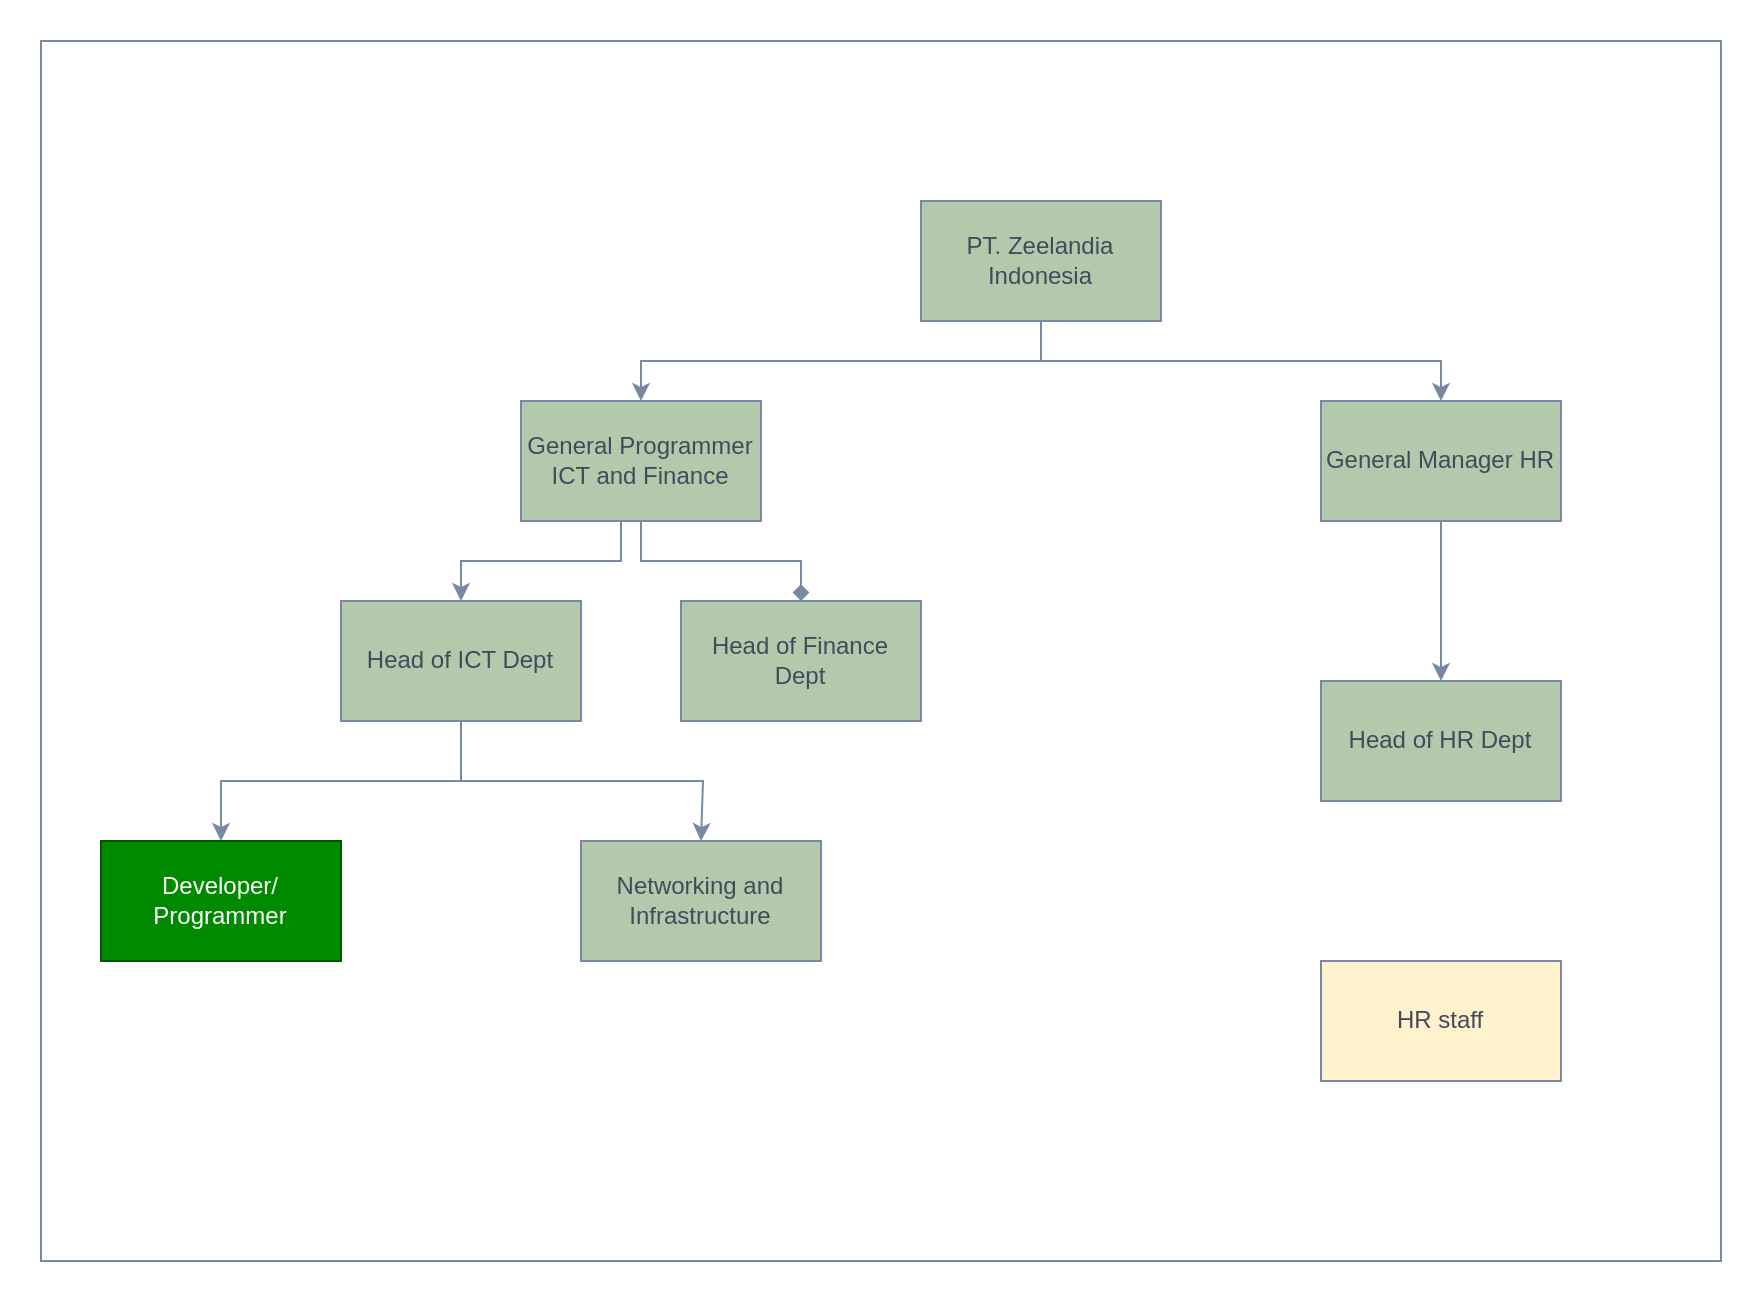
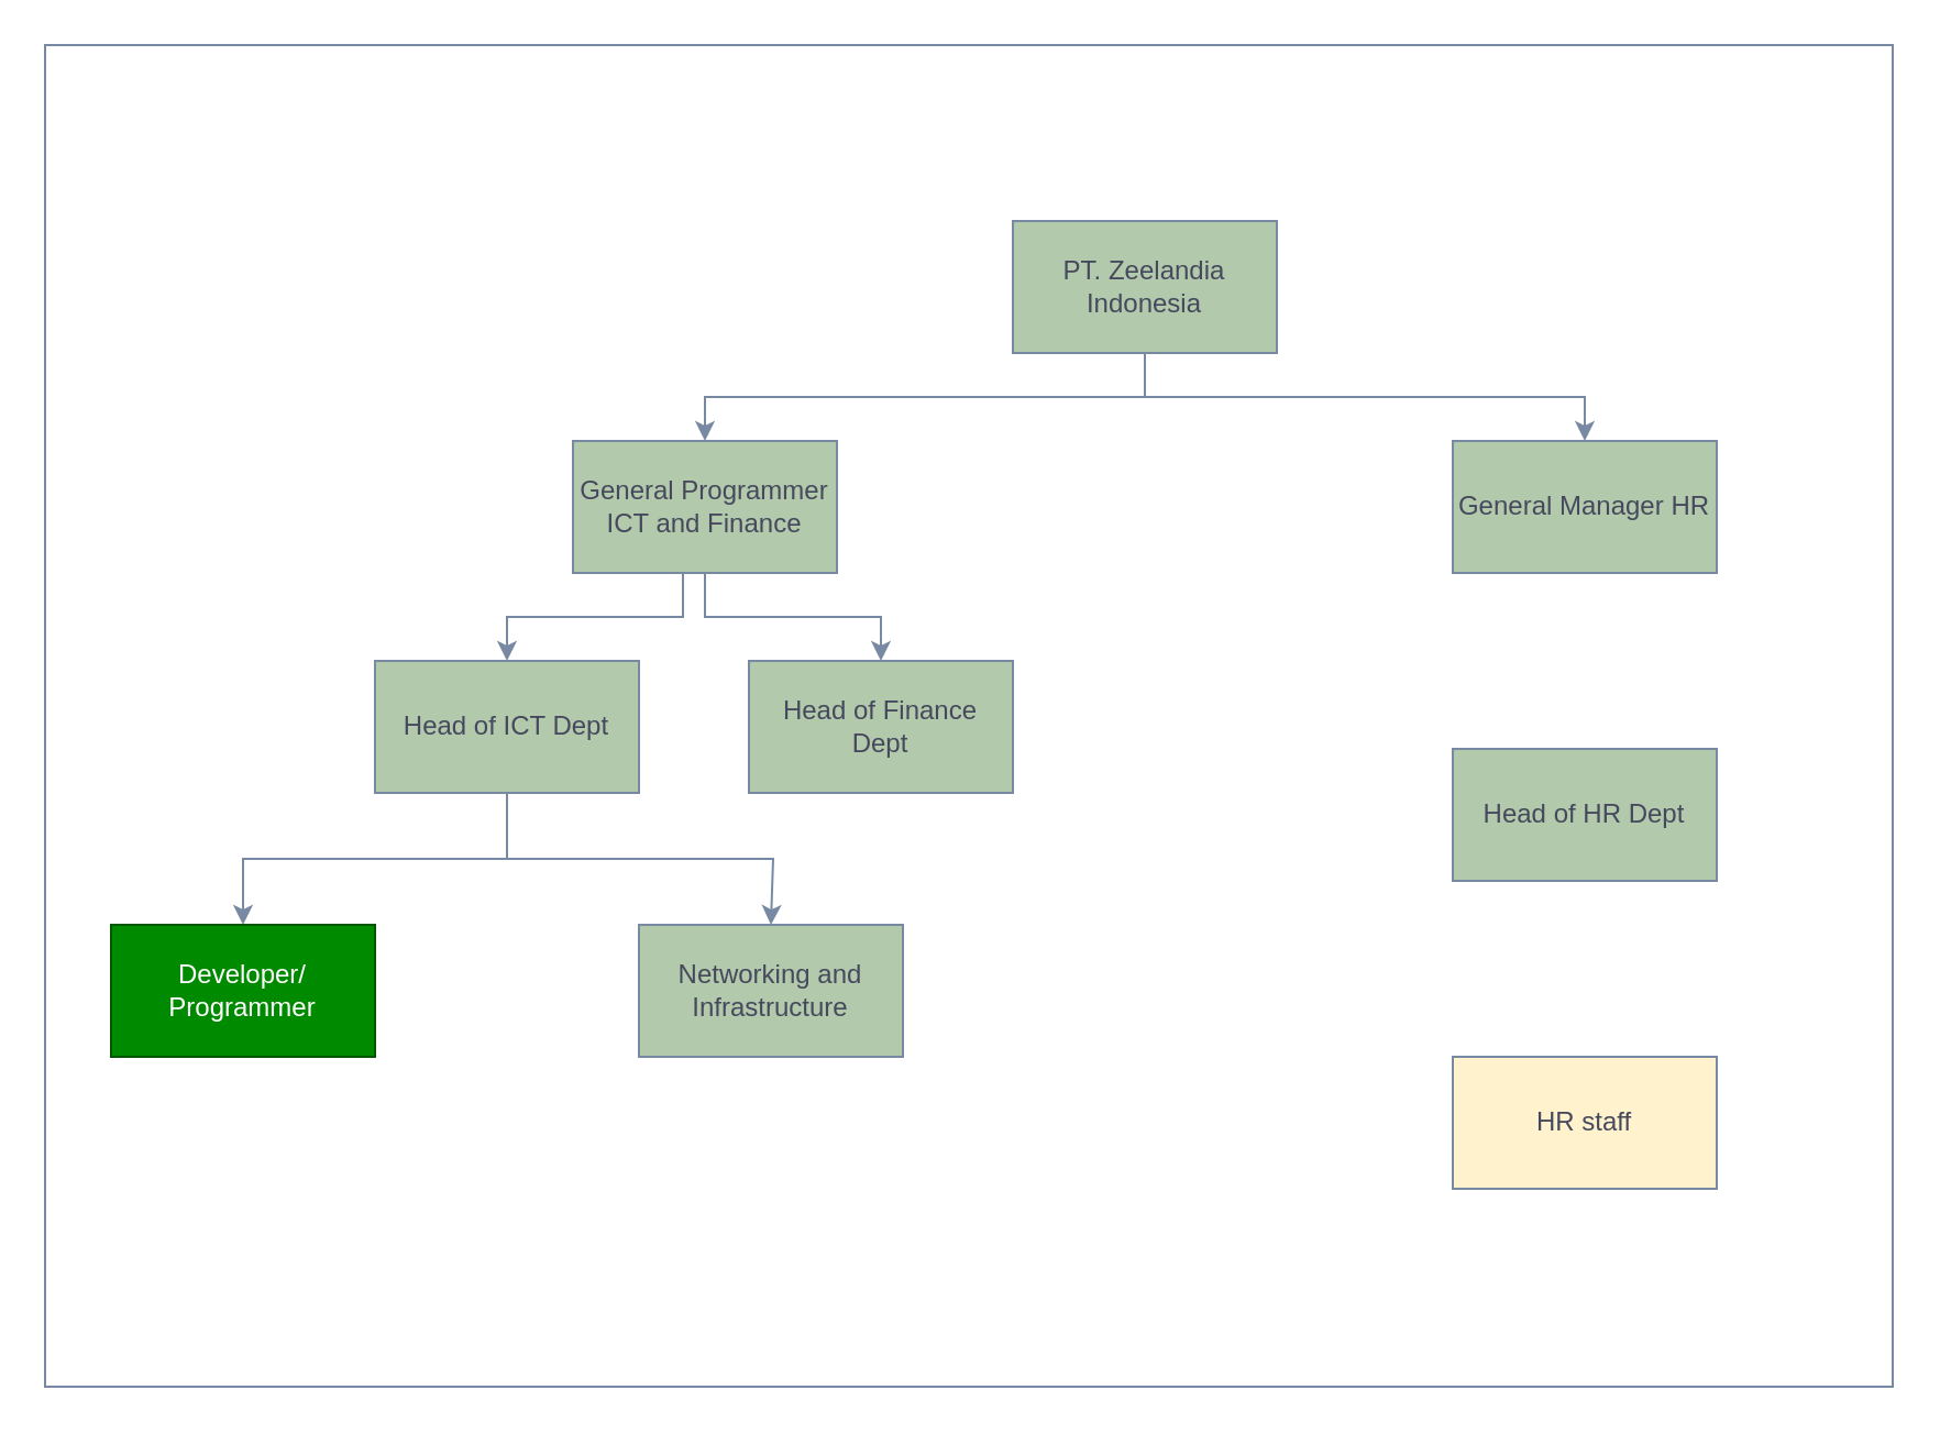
- <mxCell id="6" value="" style="edgeStyle=orthogonalEdgeStyle;rounded=0;orthogonalLoop=1;jettySize=auto;html=1;labelBackgroundColor=none;strokeColor=#788AA3;fontColor=default;endArrow=diamond;" parent="1" source="7" target="11" edge="1"><mxGeometry relative="1" as="geometry"><Array as="points"><mxPoint x="320" y="280" /><mxPoint x="400" y="280" /></Array></mxGeometry></mxCell>
+ <mxCell id="6" value="" style="edgeStyle=orthogonalEdgeStyle;rounded=0;orthogonalLoop=1;jettySize=auto;html=1;labelBackgroundColor=none;strokeColor=#788AA3;fontColor=default;" parent="1" source="7" target="11" edge="1"><mxGeometry relative="1" as="geometry"><Array as="points"><mxPoint x="320" y="280" /><mxPoint x="400" y="280" /></Array></mxGeometry></mxCell>
- <mxCell id="14" value="" style="edgeStyle=orthogonalEdgeStyle;rounded=0;orthogonalLoop=1;jettySize=auto;html=1;labelBackgroundColor=none;strokeColor=#788AA3;fontColor=default;" parent="1" source="15" target="16" edge="1"><mxGeometry relative="1" as="geometry" /></mxCell>
